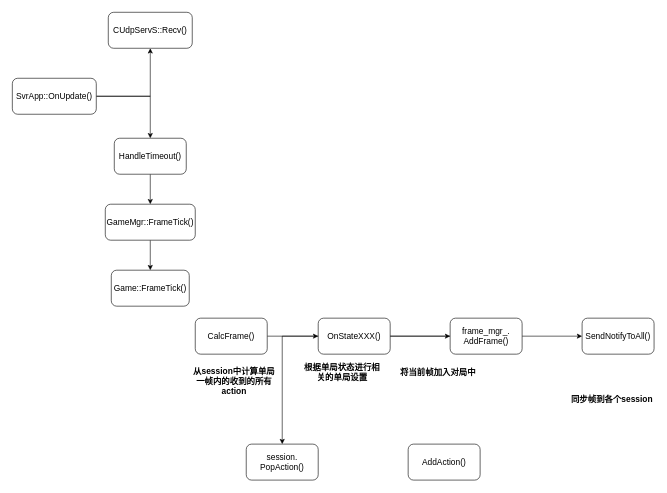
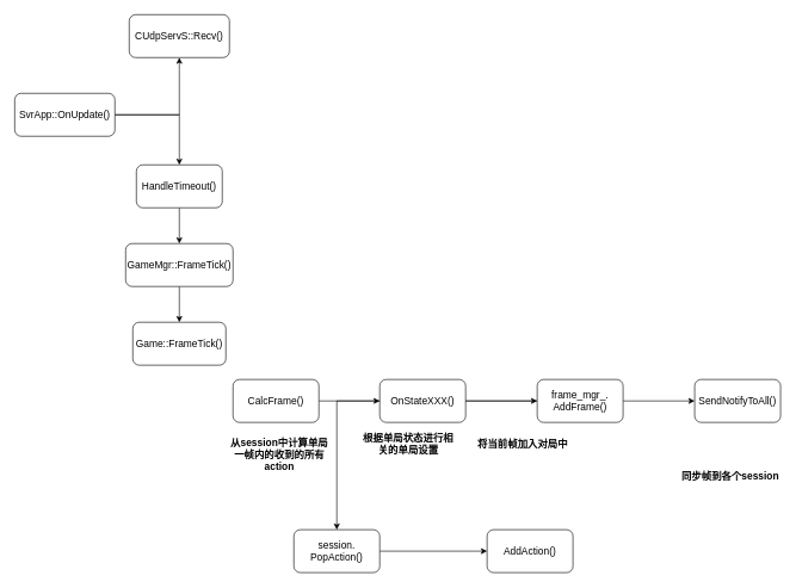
+ <mxCell id="22" value="" style="edgeStyle=orthogonalEdgeStyle;rounded=0;orthogonalLoop=1;jettySize=auto;html=1;" edge="1" parent="1" source="23" target="24"><mxGeometry relative="1" as="geometry" /></mxCell>
